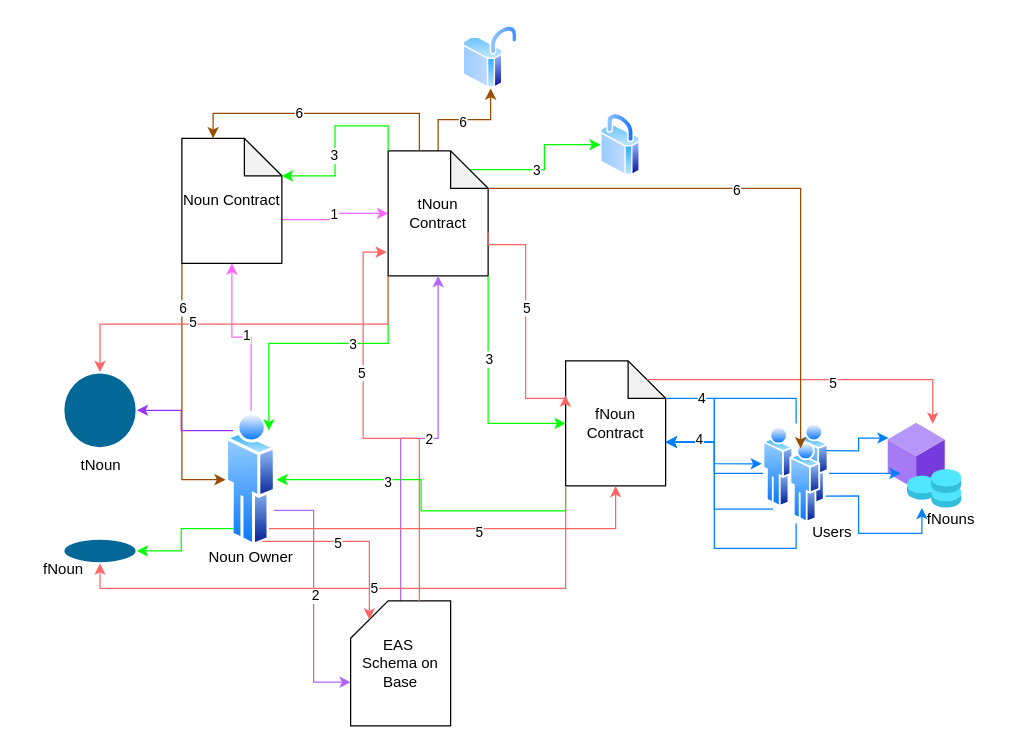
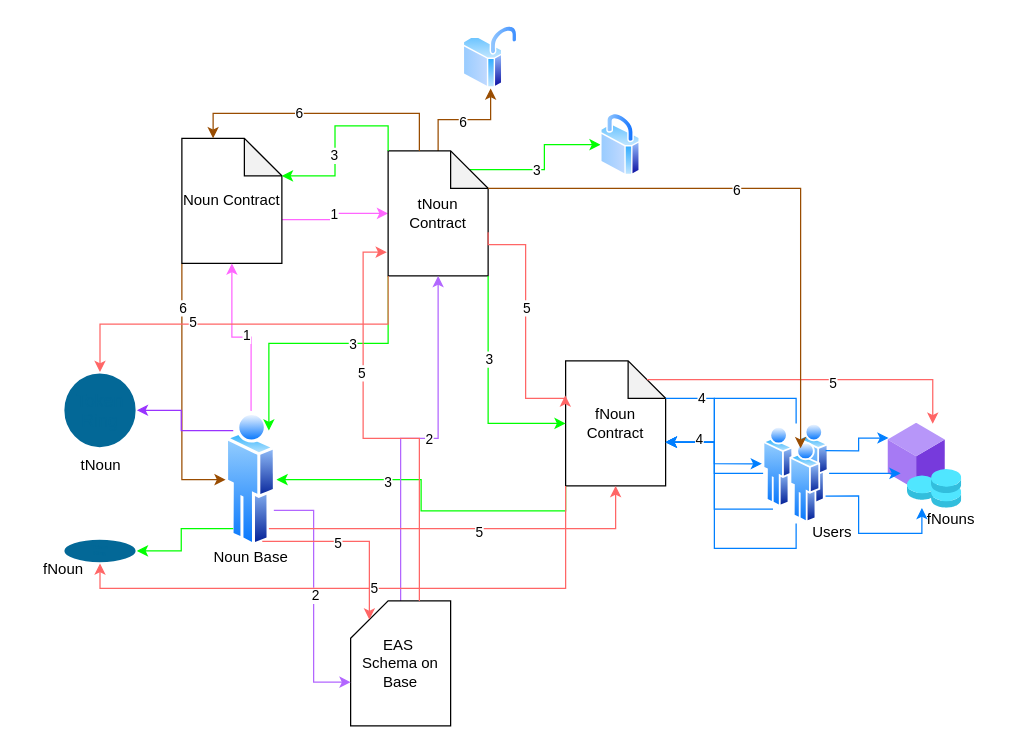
- <mxCell id="65" value="Noun Owner" style="text;html=1;align=center;verticalAlign=middle;resizable=0;points=[];autosize=1;strokeColor=none;fillColor=none;" vertex="1" parent="1"><mxGeometry x="155.35" y="430" width="90" height="30" as="geometry" /></mxCell>
+ <mxCell id="65" value="Noun Base" style="text;html=1;align=center;verticalAlign=middle;resizable=0;points=[];autosize=1;strokeColor=none;fillColor=none;" vertex="1" parent="1"><mxGeometry x="155.35" y="430" width="90" height="30" as="geometry" /></mxCell>
